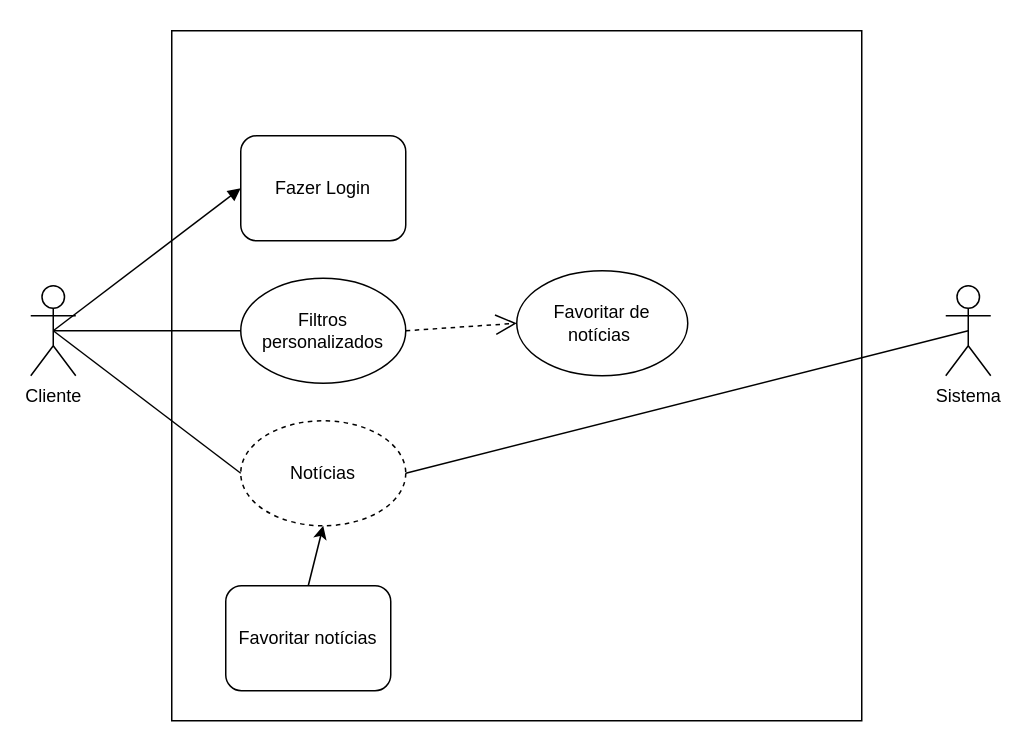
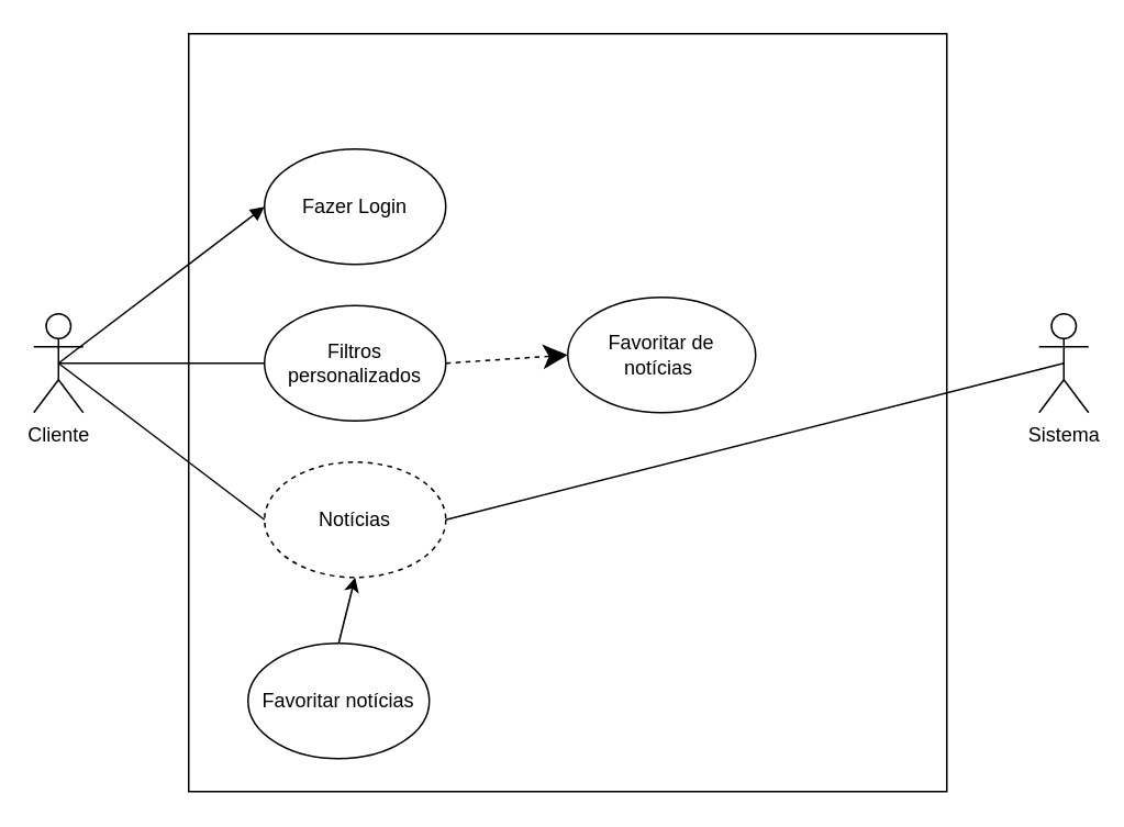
- <mxCell id="4" value="Fazer Login" style="whiteSpace=wrap;html=1;rounded=1;" vertex="1" parent="1"><mxGeometry x="160" y="90" width="110" height="70" as="geometry" /></mxCell>
+ <mxCell id="4" value="Fazer Login" style="ellipse;whiteSpace=wrap;html=1;" vertex="1" parent="1"><mxGeometry x="160" y="90" width="110" height="70" as="geometry" /></mxCell>
- <mxCell id="13" value="" style="endArrow=open;endSize=12;dashed=1;html=1;rounded=0;exitX=1;exitY=0.5;exitDx=0;exitDy=0;entryX=0;entryY=0.5;entryDx=0;entryDy=0;" edge="1" parent="1" source="7" target="12"><mxGeometry width="160" relative="1" as="geometry"><mxPoint x="220" y="230" as="sourcePoint" /><mxPoint x="380" y="230" as="targetPoint" /></mxGeometry></mxCell>
+ <mxCell id="13" value="" style="endArrow=classic;endSize=12;dashed=1;html=1;rounded=0;exitX=1;exitY=0.5;exitDx=0;exitDy=0;entryX=0;entryY=0.5;entryDx=0;entryDy=0;" edge="1" parent="1" source="7" target="12"><mxGeometry width="160" relative="1" as="geometry"><mxPoint x="220" y="230" as="sourcePoint" /><mxPoint x="380" y="230" as="targetPoint" /></mxGeometry></mxCell>
- <mxCell id="14" value="Favoritar notícias" style="whiteSpace=wrap;html=1;rounded=1;" vertex="1" parent="1"><mxGeometry x="150" y="390" width="110" height="70" as="geometry" /></mxCell>
+ <mxCell id="14" value="Favoritar notícias" style="ellipse;whiteSpace=wrap;html=1;" vertex="1" parent="1"><mxGeometry x="150" y="390" width="110" height="70" as="geometry" /></mxCell>
